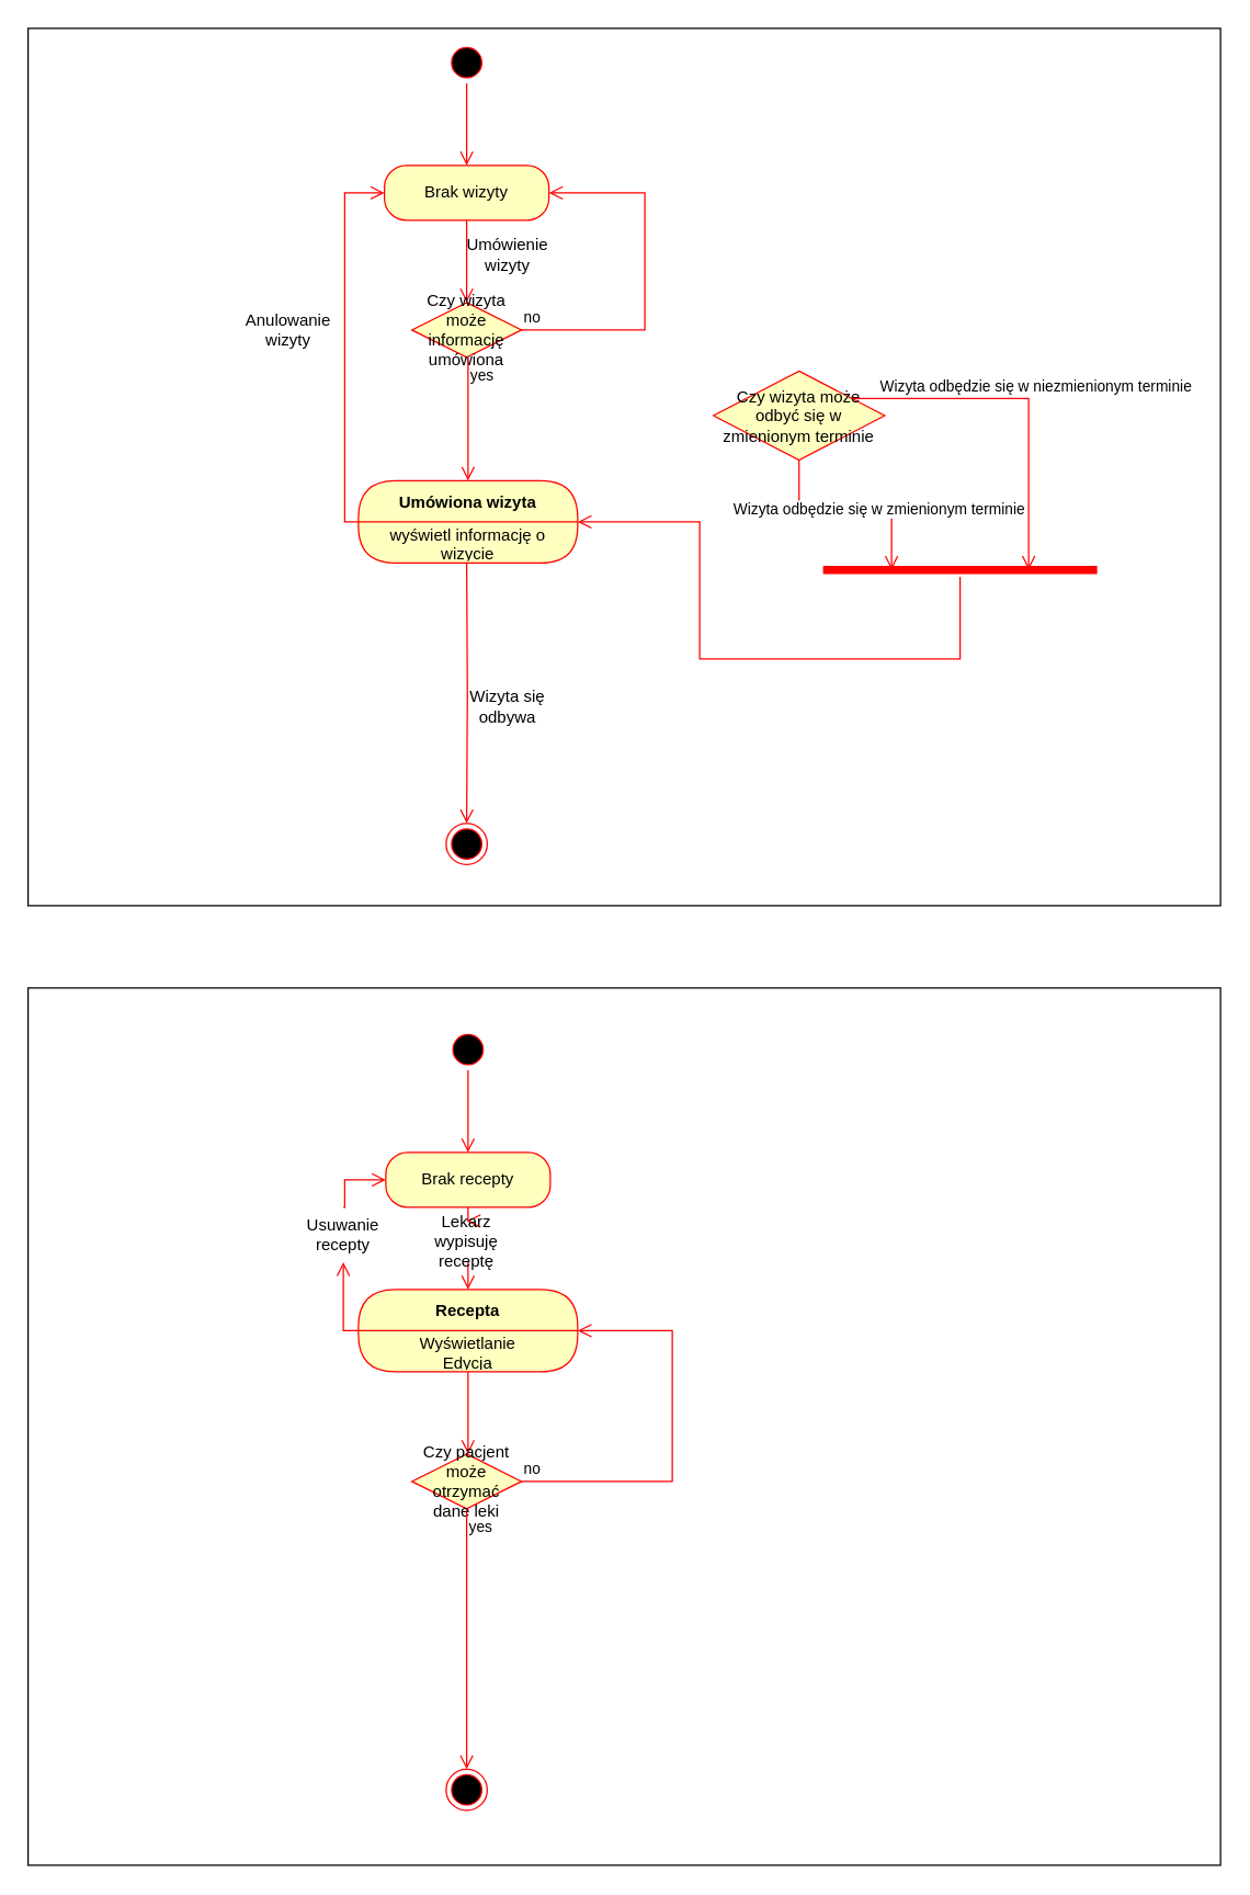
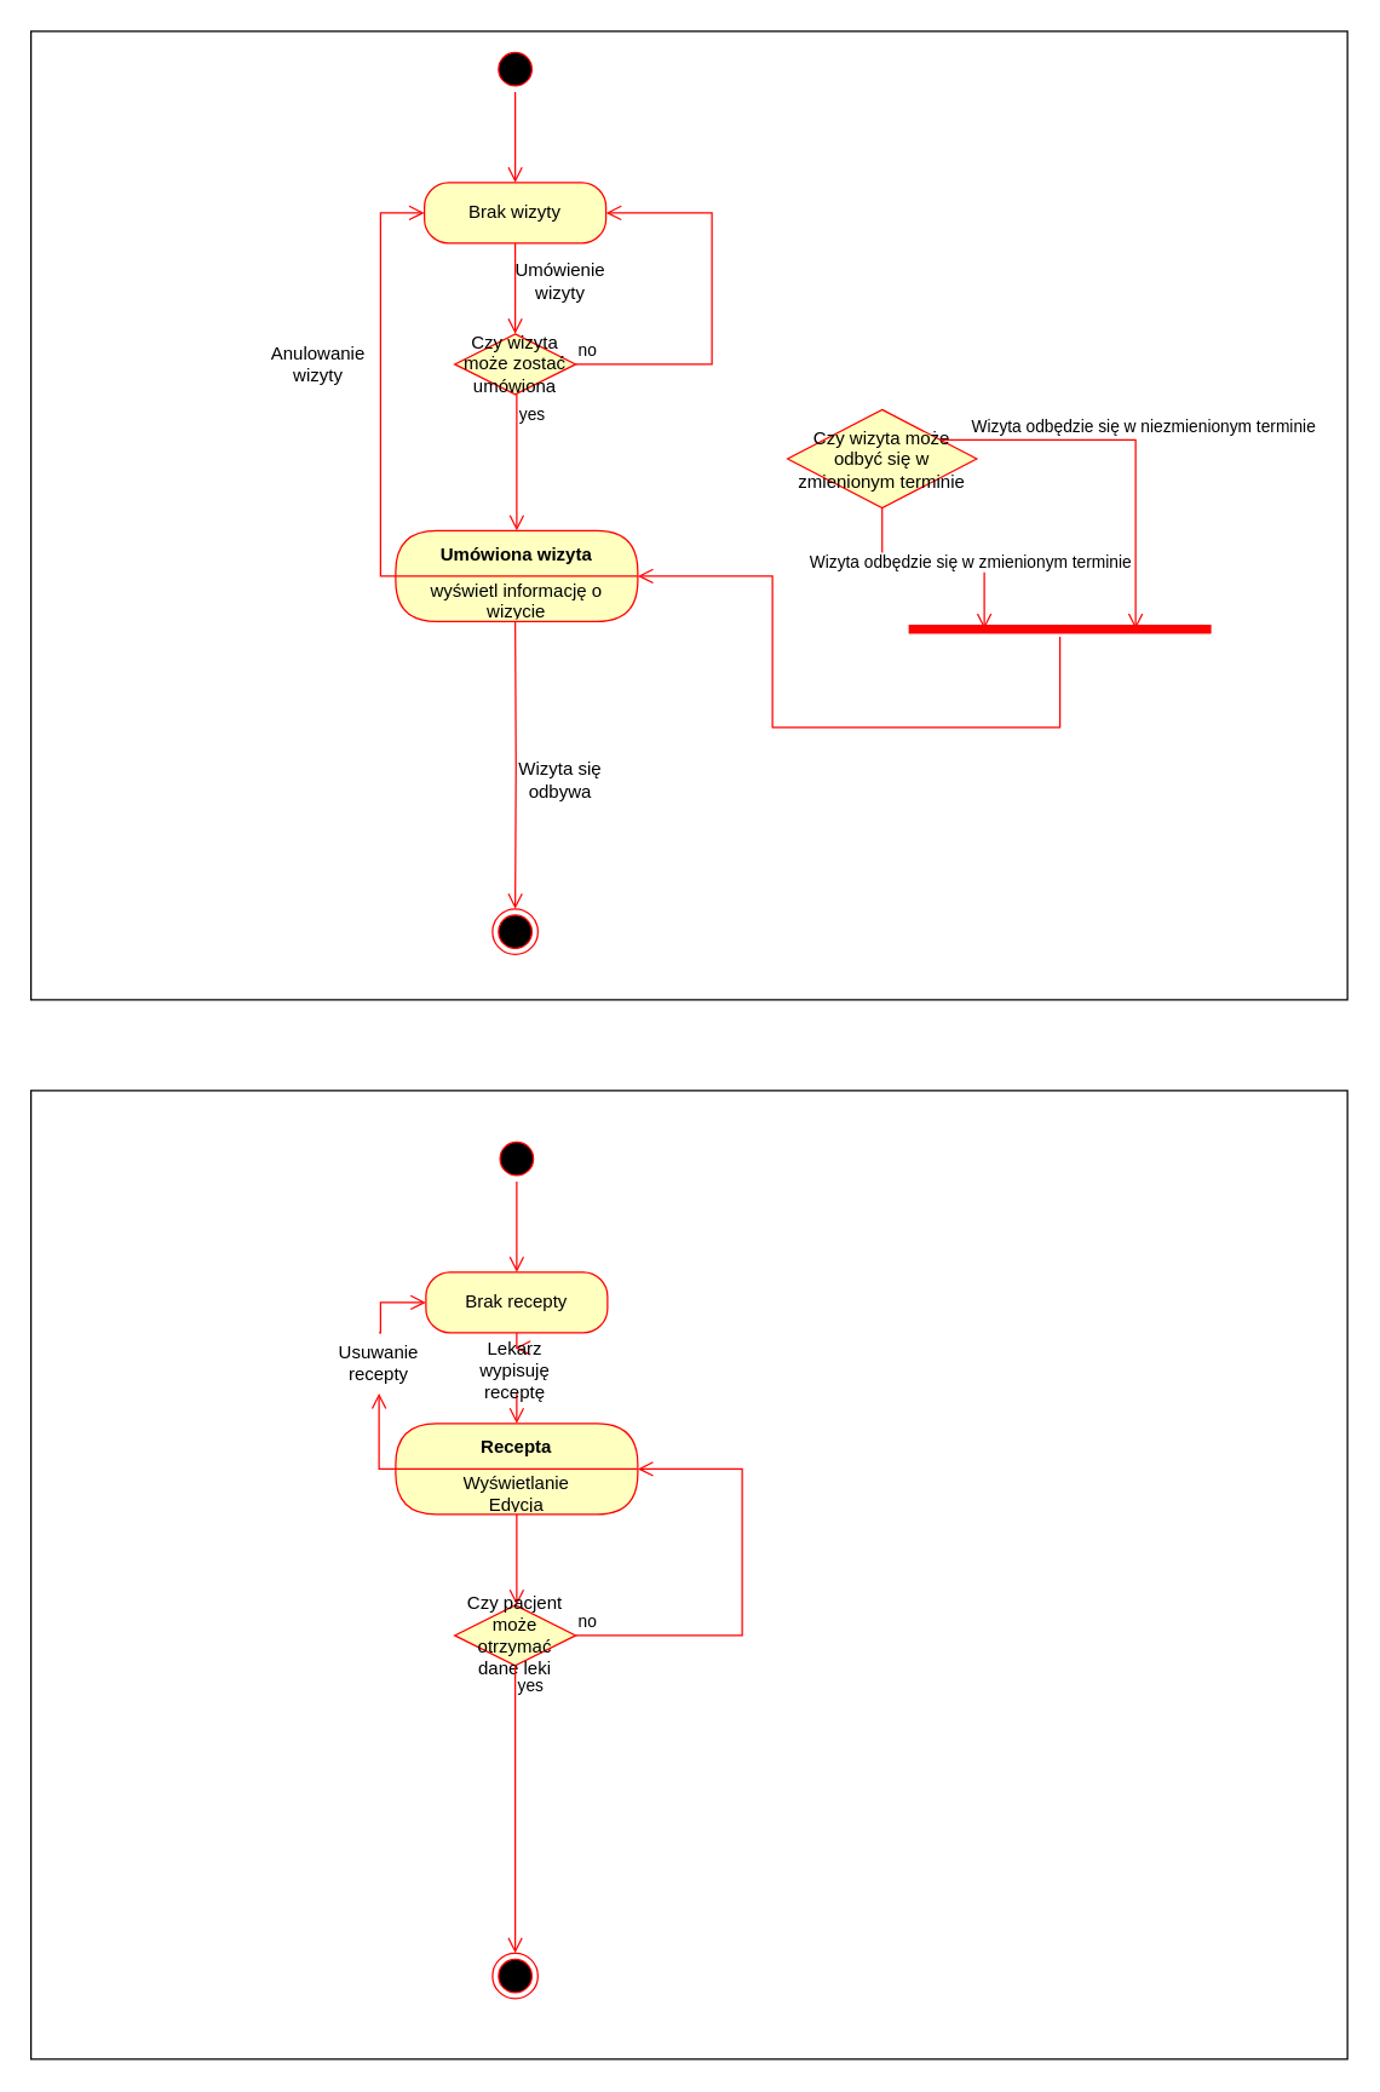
- <mxCell id="13" value="Czy wizyta może informację umówiona" style="rhombus;whiteSpace=wrap;html=1;fontColor=#000000;fillColor=#ffffc0;strokeColor=#ff0000;" vertex="1" parent="1"><mxGeometry x="300" y="220" width="80" height="40" as="geometry" /></mxCell>
+ <mxCell id="13" value="Czy wizyta może zostać umówiona" style="rhombus;whiteSpace=wrap;html=1;fontColor=#000000;fillColor=#ffffc0;strokeColor=#ff0000;" vertex="1" parent="1"><mxGeometry x="300" y="220" width="80" height="40" as="geometry" /></mxCell>
